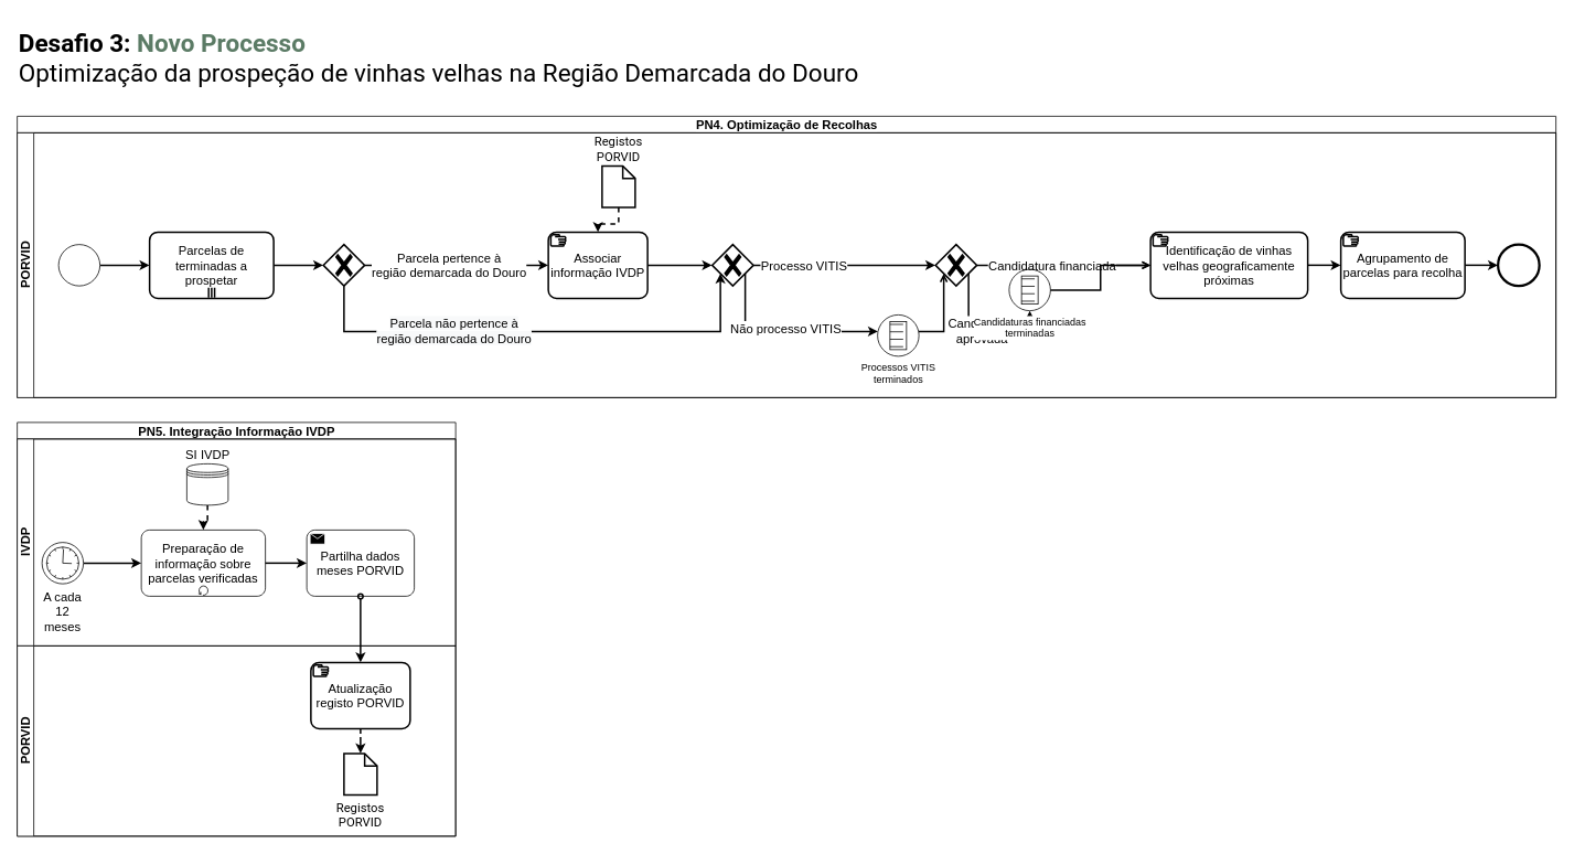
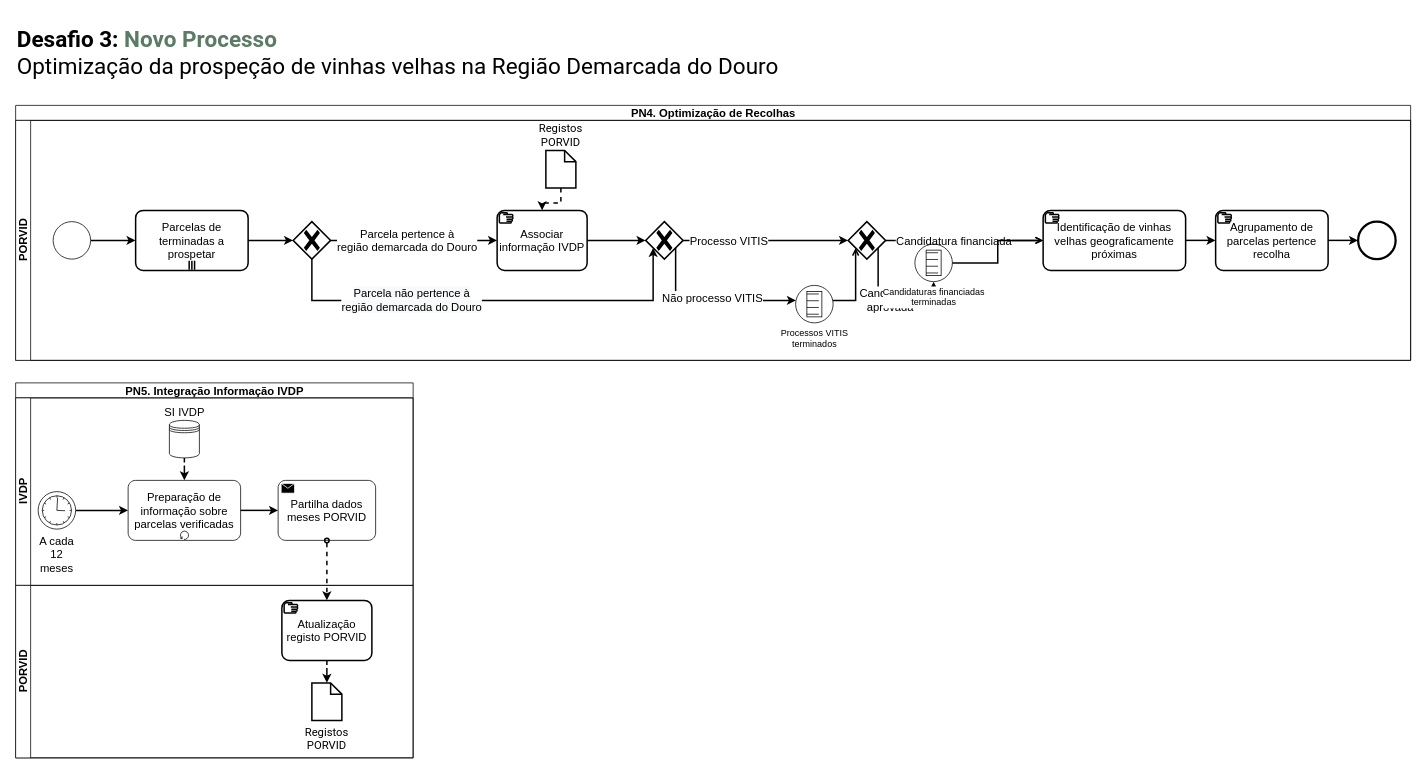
- <mxCell id="34" value="&lt;span style=&quot;font-family: &amp;#34;helvetica&amp;#34;&quot;&gt;Agrupamento de parcelas para recolha&lt;/span&gt;" style="points=[[0.25,0,0],[0.5,0,0],[0.75,0,0],[1,0.25,0],[1,0.5,0],[1,0.75,0],[0.75,1,0],[0.5,1,0],[0.25,1,0],[0,0.75,0],[0,0.5,0],[0,0.25,0]];shape=mxgraph.bpmn.task;whiteSpace=wrap;rectStyle=rounded;size=10;taskMarker=manual;fontFamily=Roboto;fontSource=https%3A%2F%2Ffonts.googleapis.com%2Fcss%3Ffamily%3DRoboto;fontSize=15;fontColor=#000000;strokeColor=default;strokeWidth=2;fillColor=default;gradientColor=none;html=1;" vertex="1" parent="4"><mxGeometry x="1600" y="120" width="150" height="80" as="geometry" /></mxCell>
+ <mxCell id="34" value="&lt;span style=&quot;font-family: &amp;#34;helvetica&amp;#34;&quot;&gt;Agrupamento de parcelas pertence recolha&lt;/span&gt;" style="points=[[0.25,0,0],[0.5,0,0],[0.75,0,0],[1,0.25,0],[1,0.5,0],[1,0.75,0],[0.75,1,0],[0.5,1,0],[0.25,1,0],[0,0.75,0],[0,0.5,0],[0,0.25,0]];shape=mxgraph.bpmn.task;whiteSpace=wrap;rectStyle=rounded;size=10;taskMarker=manual;fontFamily=Roboto;fontSource=https%3A%2F%2Ffonts.googleapis.com%2Fcss%3Ffamily%3DRoboto;fontSize=15;fontColor=#000000;strokeColor=default;strokeWidth=2;fillColor=default;gradientColor=none;html=1;" vertex="1" parent="4"><mxGeometry x="1600" y="120" width="150" height="80" as="geometry" /></mxCell>
- <mxCell id="37" value="SI IVDP" style="shape=datastore;labelPosition=center;verticalLabelPosition=top;align=center;verticalAlign=bottom;rounded=0;shadow=0;glass=0;sketch=0;fontSize=15;html=1;" vertex="1" parent="36"><mxGeometry x="205" y="30" width="50" height="50" as="geometry" /></mxCell>
+ <mxCell id="37" value="SI IVDP" style="shape=datastore;labelPosition=center;verticalLabelPosition=top;align=center;verticalAlign=bottom;rounded=0;shadow=0;glass=0;sketch=0;fontSize=15;html=1;" vertex="1" parent="36"><mxGeometry x="205" y="30" width="40" height="50" as="geometry" /></mxCell>
- <mxCell id="48" style="edgeStyle=orthogonalEdgeStyle;rounded=0;orthogonalLoop=1;jettySize=auto;html=1;fontSize=15;startArrow=oval;startFill=0;endArrow=classic;endFill=1;strokeWidth=2;dashed=0;" edge="1" parent="35" source="38" target="47"><mxGeometry relative="1" as="geometry"><Array as="points" /><mxPoint x="415" y="290" as="targetPoint" /><mxPoint x="225" y="840" as="sourcePoint" /></mxGeometry></mxCell>
+ <mxCell id="48" style="edgeStyle=orthogonalEdgeStyle;rounded=0;orthogonalLoop=1;jettySize=auto;html=1;fontSize=15;startArrow=oval;startFill=0;endArrow=classic;endFill=1;strokeWidth=2;dashed=1;" edge="1" parent="35" source="38" target="47"><mxGeometry relative="1" as="geometry"><Array as="points" /><mxPoint x="415" y="290" as="targetPoint" /><mxPoint x="225" y="840" as="sourcePoint" /></mxGeometry></mxCell>
